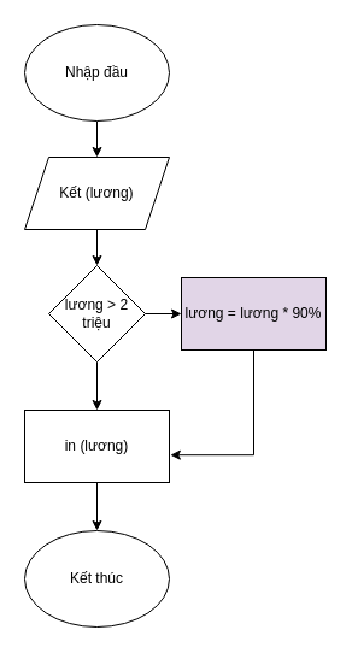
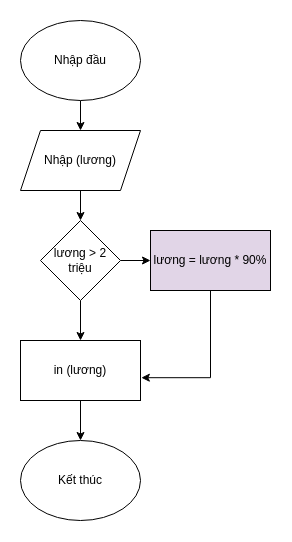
- <mxCell id="5" value="Kết (lương)" style="shape=parallelogram;perimeter=parallelogramPerimeter;whiteSpace=wrap;html=1;fixedSize=1;" vertex="1" parent="1"><mxGeometry x="20" y="130" width="120" height="60" as="geometry" /></mxCell>
+ <mxCell id="5" value="Nhập (lương)" style="shape=parallelogram;perimeter=parallelogramPerimeter;whiteSpace=wrap;html=1;fixedSize=1;" vertex="1" parent="1"><mxGeometry x="20" y="130" width="120" height="60" as="geometry" /></mxCell>
